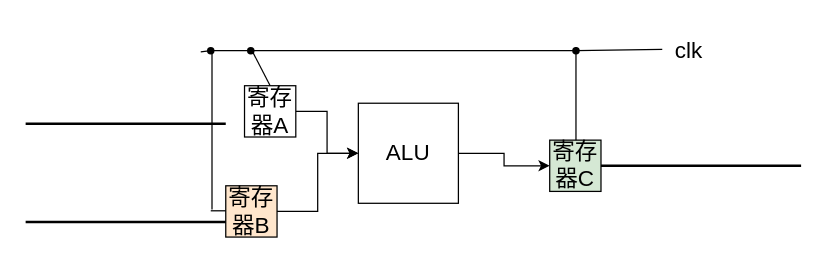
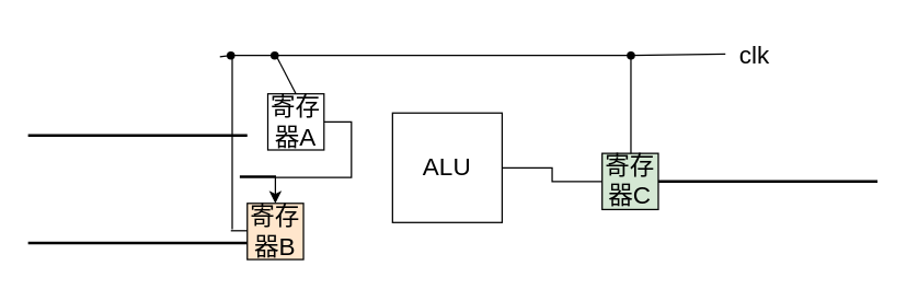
- <mxCell id="4" style="edgeStyle=orthogonalEdgeStyle;rounded=0;orthogonalLoop=1;jettySize=auto;html=1;exitX=1;exitY=0.5;exitDx=0;exitDy=0;entryX=0;entryY=0.5;entryDx=0;entryDy=0;fontSize=18;" parent="1" source="5" target="3" edge="1"><mxGeometry relative="1" as="geometry" /></mxCell>
+ <mxCell id="4" style="edgeStyle=orthogonalEdgeStyle;rounded=0;orthogonalLoop=1;jettySize=auto;html=1;exitX=1;exitY=0.5;exitDx=0;exitDy=0;fontSize=18;" parent="1" source="5" target="7" edge="1"><mxGeometry relative="1" as="geometry" /></mxCell>
- <mxCell id="2" style="edgeStyle=orthogonalEdgeStyle;rounded=0;orthogonalLoop=1;jettySize=auto;html=1;exitX=1;exitY=0.5;exitDx=0;exitDy=0;entryX=0;entryY=0.5;entryDx=0;entryDy=0;fontSize=18;" parent="1" source="3" target="8" edge="1"><mxGeometry relative="1" as="geometry" /></mxCell>
+ <mxCell id="2" style="edgeStyle=orthogonalEdgeStyle;rounded=0;orthogonalLoop=1;jettySize=auto;html=1;exitX=1;exitY=0.5;exitDx=0;exitDy=0;entryX=0;entryY=0.5;entryDx=0;entryDy=0;fontSize=18;endArrow=none;" parent="1" source="3" target="8" edge="1"><mxGeometry relative="1" as="geometry" /></mxCell>
- <mxCell id="6" style="edgeStyle=orthogonalEdgeStyle;rounded=0;orthogonalLoop=1;jettySize=auto;html=1;exitX=1;exitY=0.5;exitDx=0;exitDy=0;entryX=0;entryY=0.5;entryDx=0;entryDy=0;fontSize=18;" parent="1" source="7" target="3" edge="1"><mxGeometry relative="1" as="geometry" /></mxCell>
